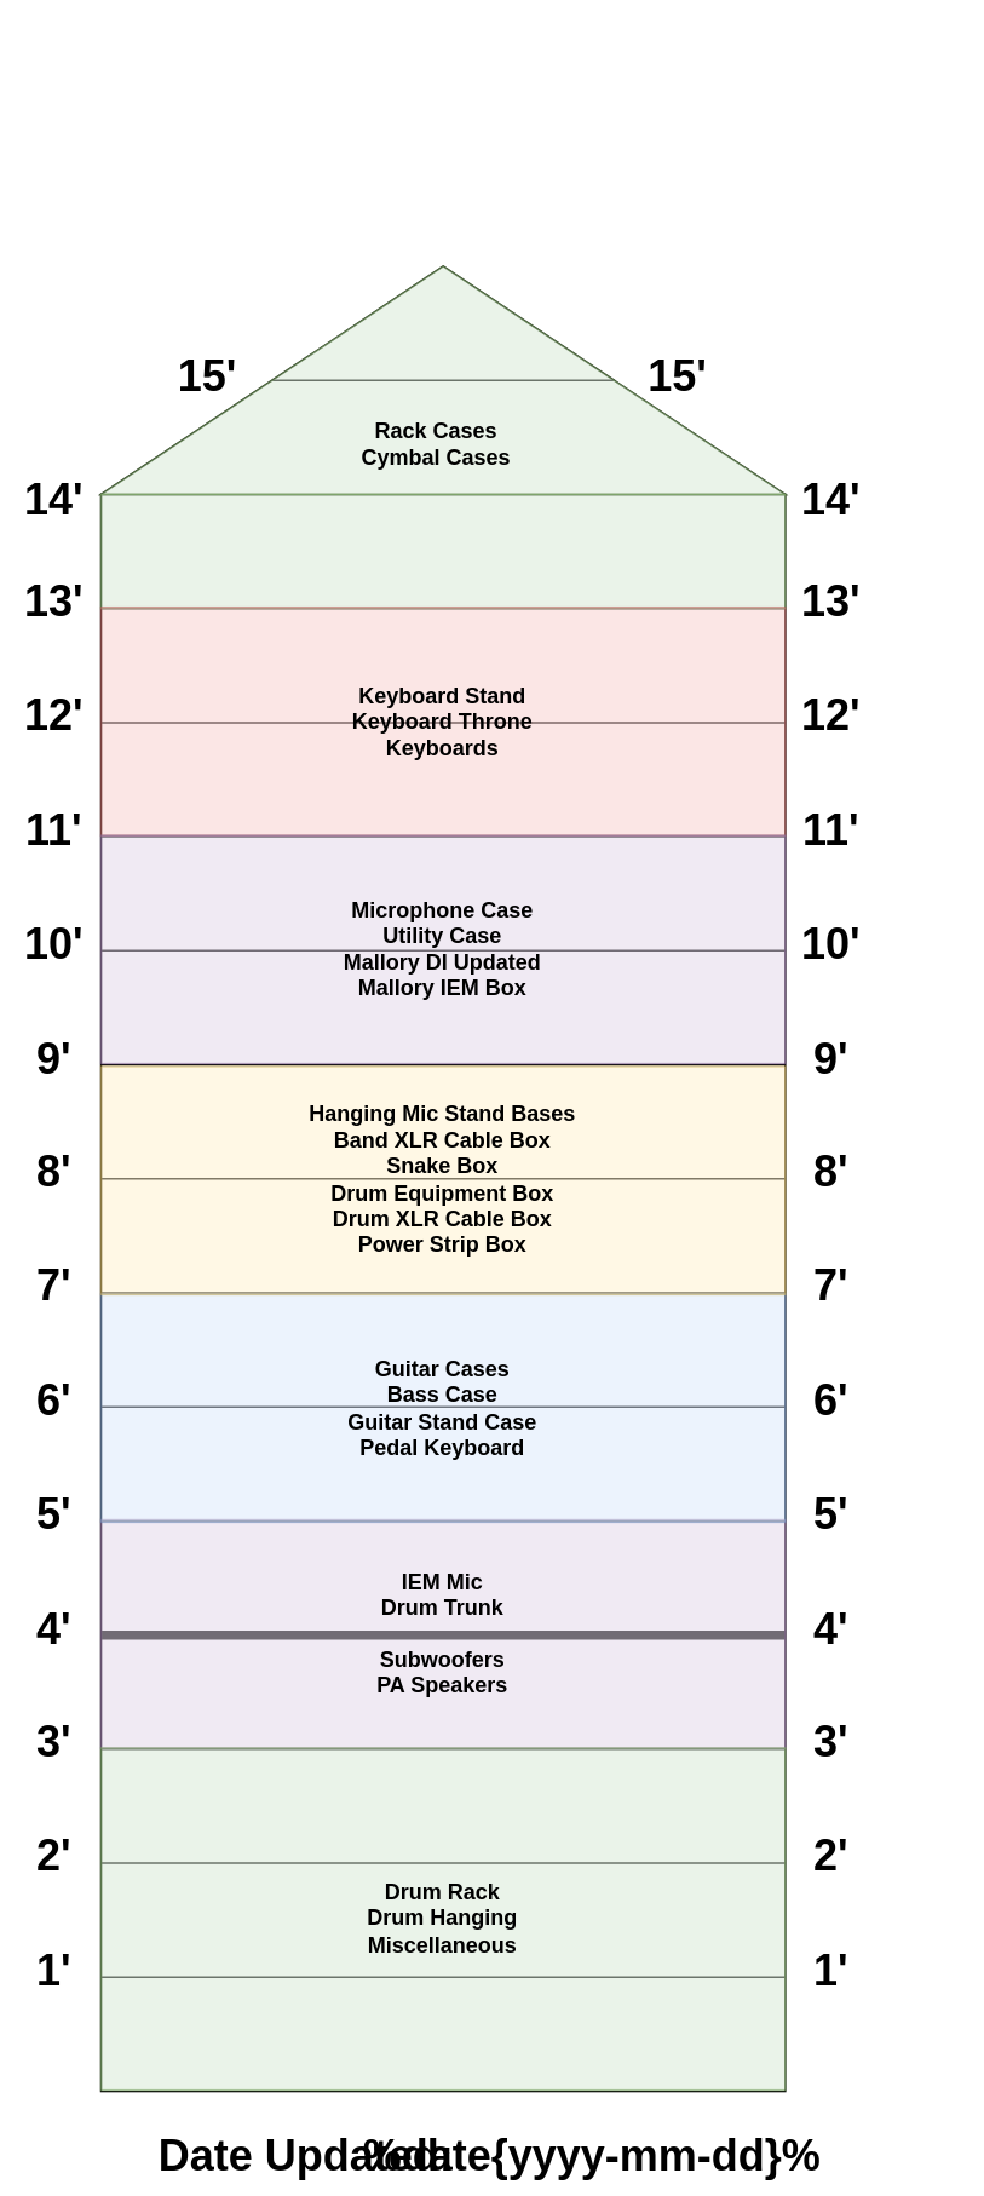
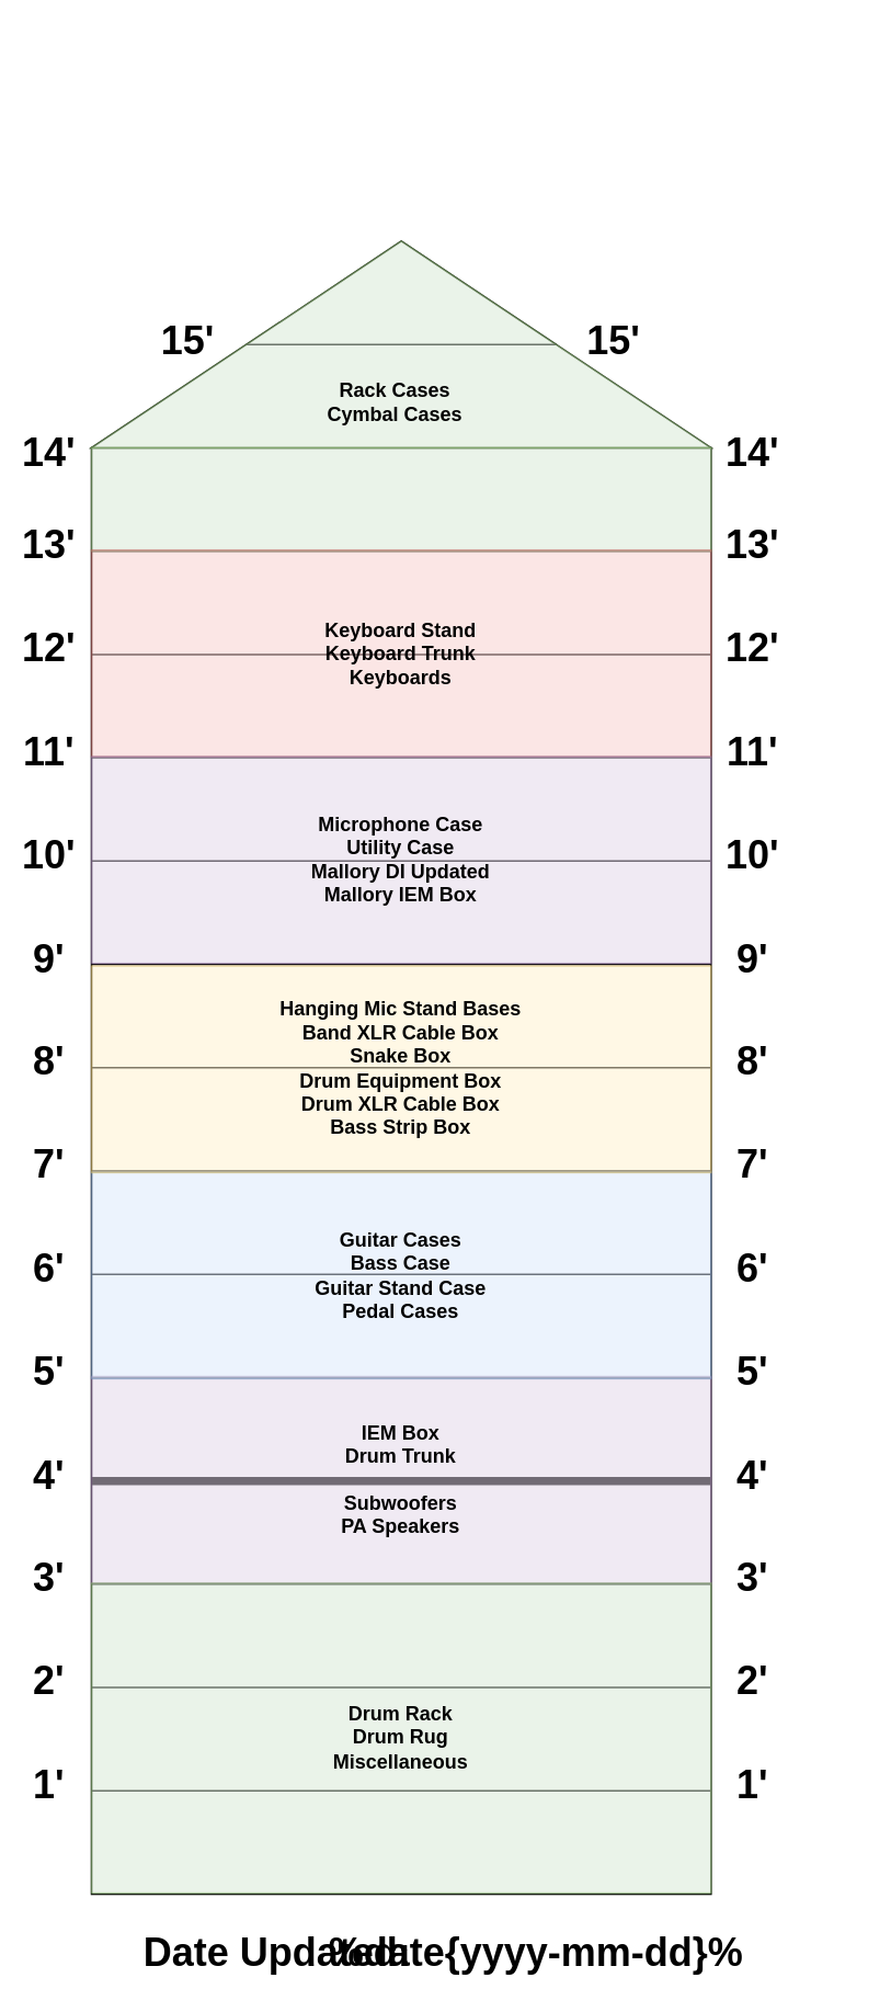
- <mxCell id="57" value="&lt;b&gt;Keyboard Stand&lt;/b&gt;&lt;div&gt;&lt;b&gt;Keyboard Throne&lt;/b&gt;&lt;/div&gt;&lt;div&gt;&lt;b&gt;Keyboards&lt;/b&gt;&lt;/div&gt;" style="whiteSpace=wrap;html=1;fillColor=#f8cecc;strokeColor=#b85450;opacity=50;" parent="1" vertex="1"><mxGeometry x="55.176" y="333.814" width="376.884" height="125.628" as="geometry" /></mxCell>
+ <mxCell id="57" value="&lt;b&gt;Keyboard Stand&lt;/b&gt;&lt;div&gt;&lt;b&gt;Keyboard Trunk&lt;/b&gt;&lt;/div&gt;&lt;div&gt;&lt;b&gt;Keyboards&lt;/b&gt;&lt;/div&gt;" style="whiteSpace=wrap;html=1;fillColor=#f8cecc;strokeColor=#b85450;opacity=50;" parent="1" vertex="1"><mxGeometry x="55.176" y="333.814" width="376.884" height="125.628" as="geometry" /></mxCell>
- <mxCell id="60" value="&lt;b&gt;Hanging Mic Stand Bases&lt;/b&gt;&lt;div&gt;&lt;b&gt;Band XLR Cable Box&lt;/b&gt;&lt;/div&gt;&lt;div&gt;&lt;b&gt;Snake Box&lt;/b&gt;&lt;/div&gt;&lt;div&gt;&lt;b&gt;Drum Equipment Box&lt;/b&gt;&lt;/div&gt;&lt;div&gt;&lt;b&gt;Drum XLR Cable Box&lt;/b&gt;&lt;/div&gt;&lt;div&gt;&lt;b&gt;Power Strip Box&lt;/b&gt;&lt;/div&gt;" style="whiteSpace=wrap;html=1;fillColor=#fff2cc;strokeColor=#d6b656;opacity=50;" parent="1" vertex="1"><mxGeometry x="55.176" y="586.641" width="376.884" height="125.628" as="geometry" /></mxCell>
+ <mxCell id="60" value="&lt;b&gt;Hanging Mic Stand Bases&lt;/b&gt;&lt;div&gt;&lt;b&gt;Band XLR Cable Box&lt;/b&gt;&lt;/div&gt;&lt;div&gt;&lt;b&gt;Snake Box&lt;/b&gt;&lt;/div&gt;&lt;div&gt;&lt;b&gt;Drum Equipment Box&lt;/b&gt;&lt;/div&gt;&lt;div&gt;&lt;b&gt;Drum XLR Cable Box&lt;/b&gt;&lt;/div&gt;&lt;div&gt;&lt;b&gt;Bass Strip Box&lt;/b&gt;&lt;/div&gt;" style="whiteSpace=wrap;html=1;fillColor=#fff2cc;strokeColor=#d6b656;opacity=50;" parent="1" vertex="1"><mxGeometry x="55.176" y="586.641" width="376.884" height="125.628" as="geometry" /></mxCell>
- <mxCell id="59" value="&lt;b&gt;Guitar Cases&lt;/b&gt;&lt;div&gt;&lt;b&gt;Bass Case&lt;/b&gt;&lt;/div&gt;&lt;div&gt;&lt;b&gt;Guitar Stand Case&lt;/b&gt;&lt;/div&gt;&lt;div&gt;&lt;b&gt;Pedal Keyboard&lt;/b&gt;&lt;/div&gt;" style="whiteSpace=wrap;html=1;fillColor=#dae8fc;strokeColor=#6c8ebf;opacity=50;" parent="1" vertex="1"><mxGeometry x="55.176" y="711.955" width="376.884" height="125.628" as="geometry" /></mxCell>
+ <mxCell id="59" value="&lt;b&gt;Guitar Cases&lt;/b&gt;&lt;div&gt;&lt;b&gt;Bass Case&lt;/b&gt;&lt;/div&gt;&lt;div&gt;&lt;b&gt;Guitar Stand Case&lt;/b&gt;&lt;/div&gt;&lt;div&gt;&lt;b&gt;Pedal Cases&lt;/b&gt;&lt;/div&gt;" style="whiteSpace=wrap;html=1;fillColor=#dae8fc;strokeColor=#6c8ebf;opacity=50;" parent="1" vertex="1"><mxGeometry x="55.176" y="711.955" width="376.884" height="125.628" as="geometry" /></mxCell>
- <mxCell id="52" value="&lt;b&gt;IEM Mic&lt;/b&gt;&lt;div&gt;&lt;b&gt;Drum Trunk&lt;/b&gt;&lt;/div&gt;&lt;div&gt;&lt;b&gt;&lt;br&gt;&lt;/b&gt;&lt;div&gt;&lt;div&gt;&lt;b&gt;Subwoofers&lt;/b&gt;&lt;/div&gt;&lt;/div&gt;&lt;div&gt;&lt;b&gt;PA Speakers&lt;/b&gt;&lt;/div&gt;&lt;/div&gt;" style="rounded=0;whiteSpace=wrap;html=1;opacity=50;fillColor=#e1d5e7;strokeColor=#9673a6;" parent="1" vertex="1"><mxGeometry x="55.176" y="836.327" width="376.884" height="125.628" as="geometry" /></mxCell>
+ <mxCell id="52" value="&lt;b&gt;IEM Box&lt;/b&gt;&lt;div&gt;&lt;b&gt;Drum Trunk&lt;/b&gt;&lt;/div&gt;&lt;div&gt;&lt;b&gt;&lt;br&gt;&lt;/b&gt;&lt;div&gt;&lt;div&gt;&lt;b&gt;Subwoofers&lt;/b&gt;&lt;/div&gt;&lt;/div&gt;&lt;div&gt;&lt;b&gt;PA Speakers&lt;/b&gt;&lt;/div&gt;&lt;/div&gt;" style="rounded=0;whiteSpace=wrap;html=1;opacity=50;fillColor=#e1d5e7;strokeColor=#9673a6;" parent="1" vertex="1"><mxGeometry x="55.176" y="836.327" width="376.884" height="125.628" as="geometry" /></mxCell>
- <mxCell id="53" value="&lt;b&gt;Drum Rack&lt;/b&gt;&lt;div&gt;&lt;b&gt;Drum Hanging&lt;/b&gt;&lt;/div&gt;&lt;div&gt;&lt;b&gt;Miscellaneous&lt;/b&gt;&lt;/div&gt;" style="whiteSpace=wrap;html=1;fillColor=#d5e8d4;strokeColor=#82b366;opacity=50;" parent="1" vertex="1"><mxGeometry x="55.176" y="961.955" width="376.884" height="188.442" as="geometry" /></mxCell>
+ <mxCell id="53" value="&lt;b&gt;Drum Rack&lt;/b&gt;&lt;div&gt;&lt;b&gt;Drum Rug&lt;/b&gt;&lt;/div&gt;&lt;div&gt;&lt;b&gt;Miscellaneous&lt;/b&gt;&lt;/div&gt;" style="whiteSpace=wrap;html=1;fillColor=#d5e8d4;strokeColor=#82b366;opacity=50;" parent="1" vertex="1"><mxGeometry x="55.176" y="961.955" width="376.884" height="188.442" as="geometry" /></mxCell>
